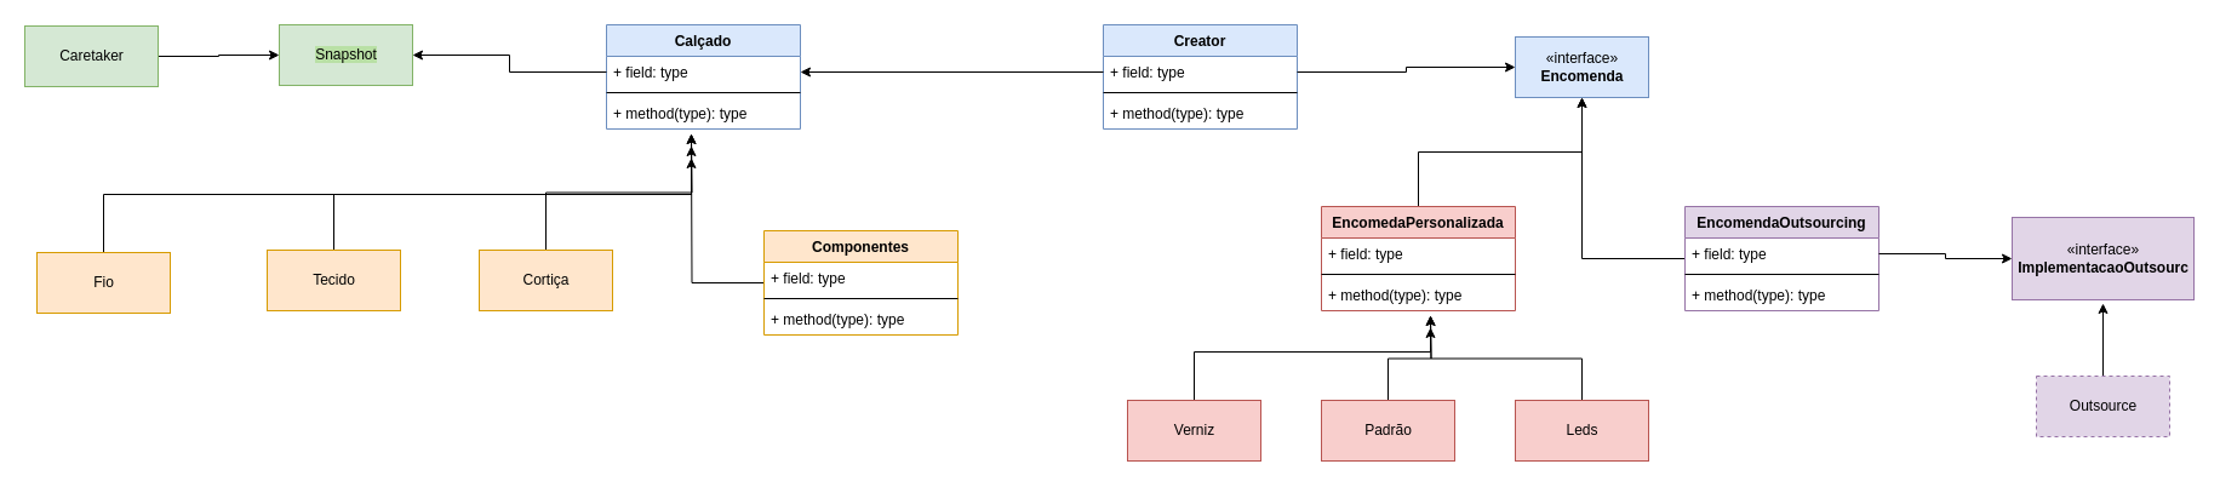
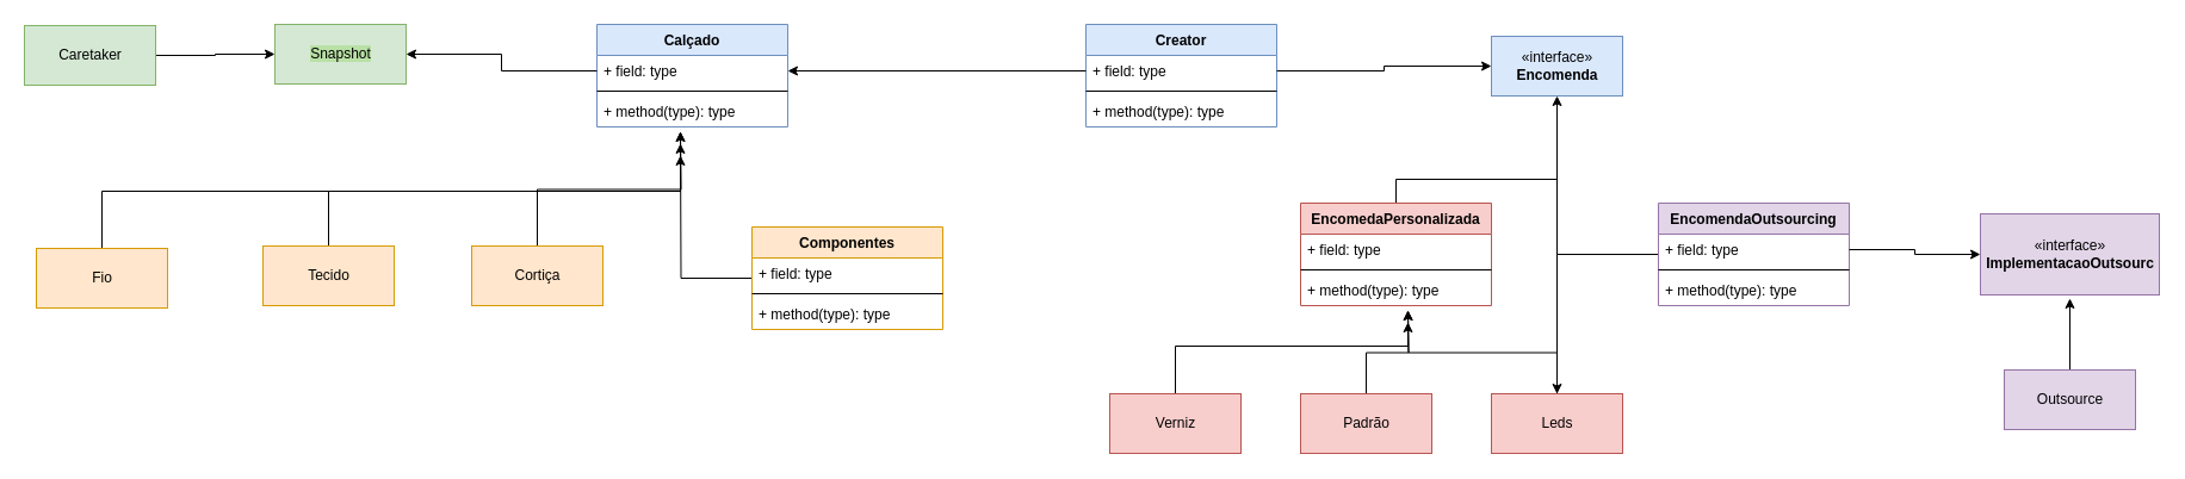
- <mxCell id="7" style="edgeStyle=orthogonalEdgeStyle;rounded=0;orthogonalLoop=1;jettySize=auto;html=1;exitX=0.5;exitY=0;exitDx=0;exitDy=0;entryX=0.5;entryY=1;entryDx=0;entryDy=0;" edge="1" parent="1" source="8" target="6"><mxGeometry relative="1" as="geometry" /></mxCell>
+ <mxCell id="7" style="edgeStyle=orthogonalEdgeStyle;rounded=0;orthogonalLoop=1;jettySize=auto;html=1;exitX=0.5;exitY=0;exitDx=0;exitDy=0;" edge="1" parent="1" source="8" target="17"><mxGeometry relative="1" as="geometry" /></mxCell>
- <mxCell id="25" value="Outsource" style="html=1;fillColor=#e1d5e7;strokeColor=#9673a6;dashed=1;" vertex="1" parent="1"><mxGeometry x="1680" y="310" width="110" height="50" as="geometry" /></mxCell>
+ <mxCell id="25" value="Outsource" style="html=1;fillColor=#e1d5e7;strokeColor=#9673a6;" vertex="1" parent="1"><mxGeometry x="1680" y="310" width="110" height="50" as="geometry" /></mxCell>
